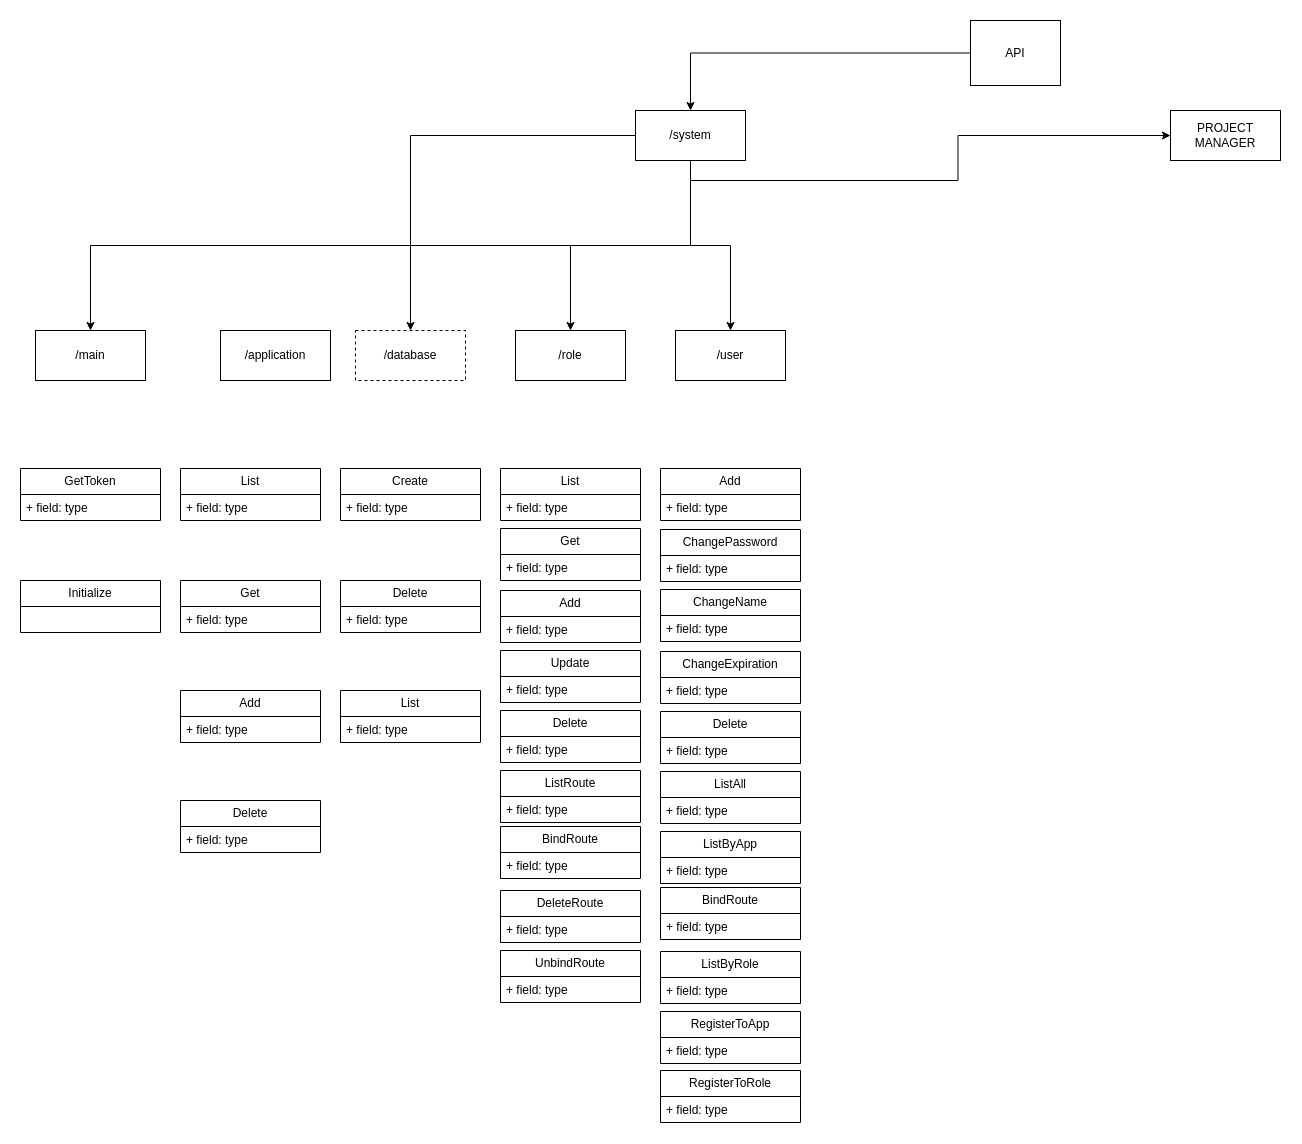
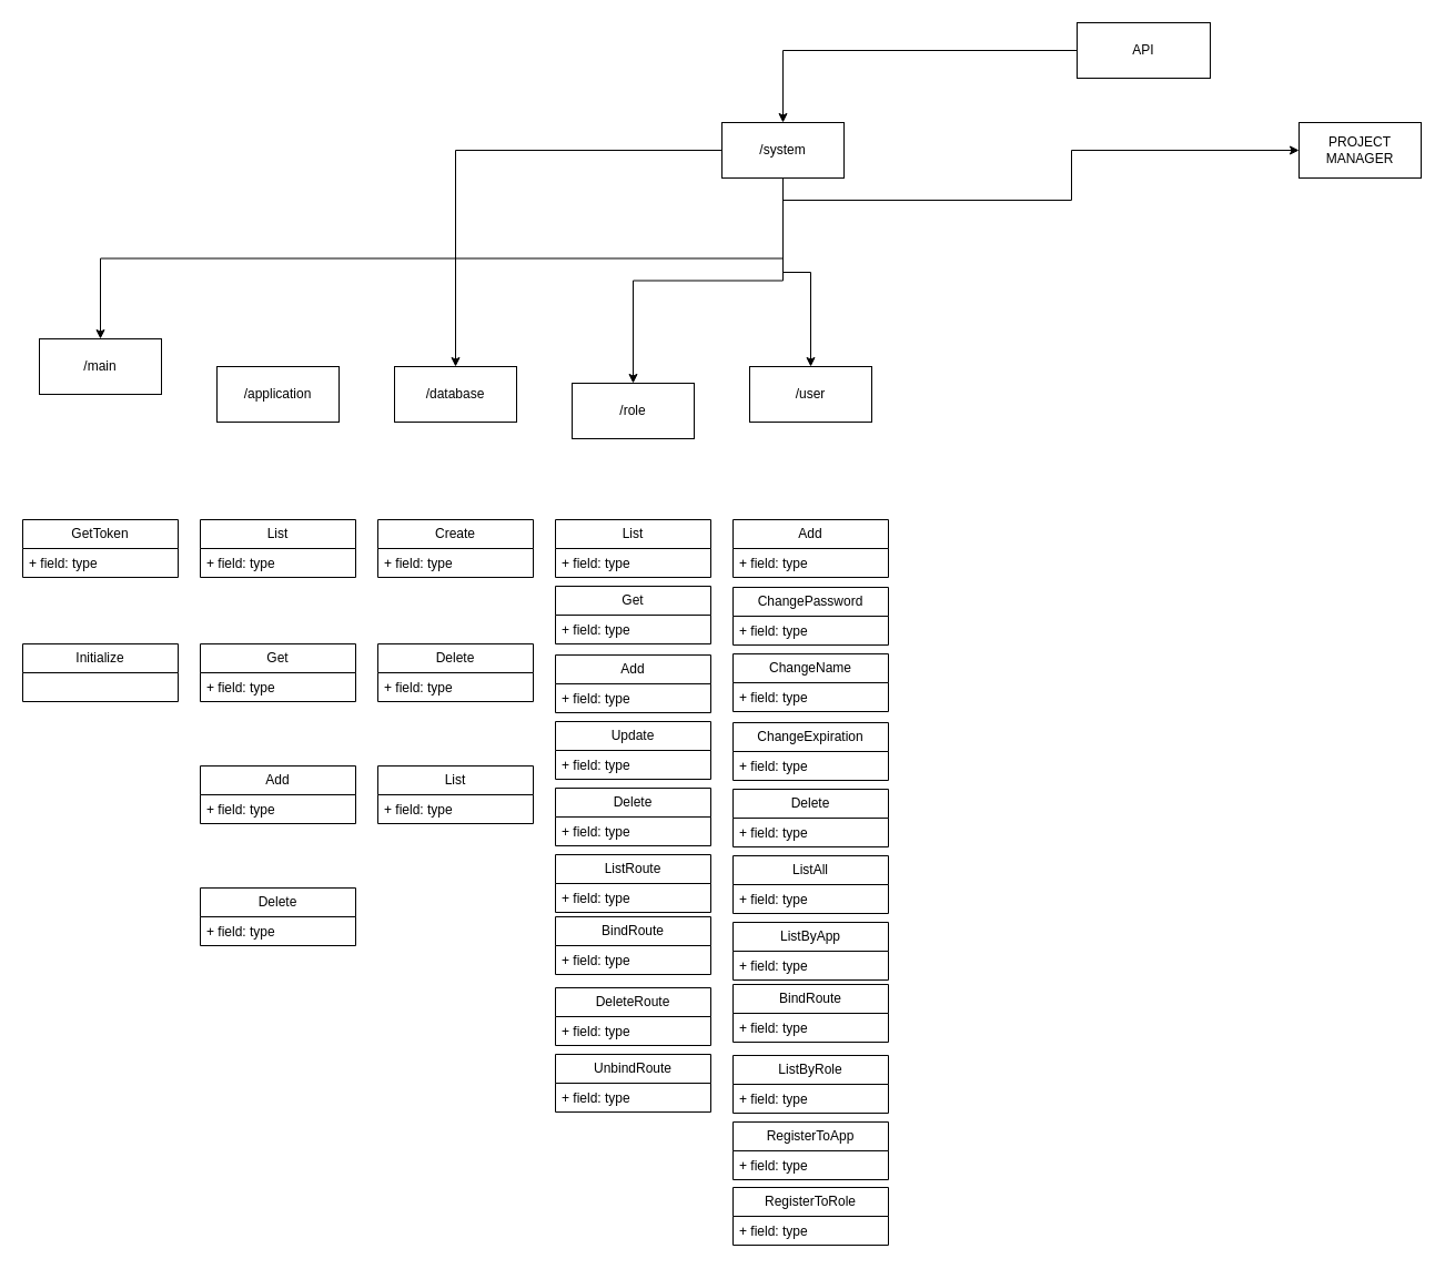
- <mxCell id="3" value="API" style="html=1;whiteSpace=wrap;" vertex="1" parent="1"><mxGeometry x="970" y="20" width="90" height="65" as="geometry" /></mxCell>
+ <mxCell id="3" value="API" style="html=1;whiteSpace=wrap;" vertex="1" parent="1"><mxGeometry x="970" y="20" width="120" height="50" as="geometry" /></mxCell>
- <mxCell id="9" value="/system" style="html=1;whiteSpace=wrap;" vertex="1" parent="1"><mxGeometry x="635" y="110" width="110" height="50" as="geometry" /></mxCell>
+ <mxCell id="9" value="/system" style="html=1;whiteSpace=wrap;" vertex="1" parent="1"><mxGeometry x="650" y="110" width="110" height="50" as="geometry" /></mxCell>
- <mxCell id="11" value="/main" style="html=1;whiteSpace=wrap;" vertex="1" parent="1"><mxGeometry x="35" y="330" width="110" height="50" as="geometry" /></mxCell>
+ <mxCell id="11" value="/main" style="html=1;whiteSpace=wrap;" vertex="1" parent="1"><mxGeometry x="35" y="305" width="110" height="50" as="geometry" /></mxCell>
- <mxCell id="15" value="/application" style="html=1;whiteSpace=wrap;" vertex="1" parent="1"><mxGeometry x="220" y="330" width="110" height="50" as="geometry" /></mxCell>
+ <mxCell id="15" value="/application" style="html=1;whiteSpace=wrap;" vertex="1" parent="1"><mxGeometry x="195" y="330" width="110" height="50" as="geometry" /></mxCell>
- <mxCell id="12" value="/database" style="html=1;whiteSpace=wrap;dashed=1;" vertex="1" parent="1"><mxGeometry x="355" y="330" width="110" height="50" as="geometry" /></mxCell>
+ <mxCell id="12" value="/database" style="html=1;whiteSpace=wrap;" vertex="1" parent="1"><mxGeometry x="355" y="330" width="110" height="50" as="geometry" /></mxCell>
- <mxCell id="14" value="/role" style="html=1;whiteSpace=wrap;" vertex="1" parent="1"><mxGeometry x="515" y="330" width="110" height="50" as="geometry" /></mxCell>
+ <mxCell id="14" value="/role" style="html=1;whiteSpace=wrap;" vertex="1" parent="1"><mxGeometry x="515" y="345" width="110" height="50" as="geometry" /></mxCell>
